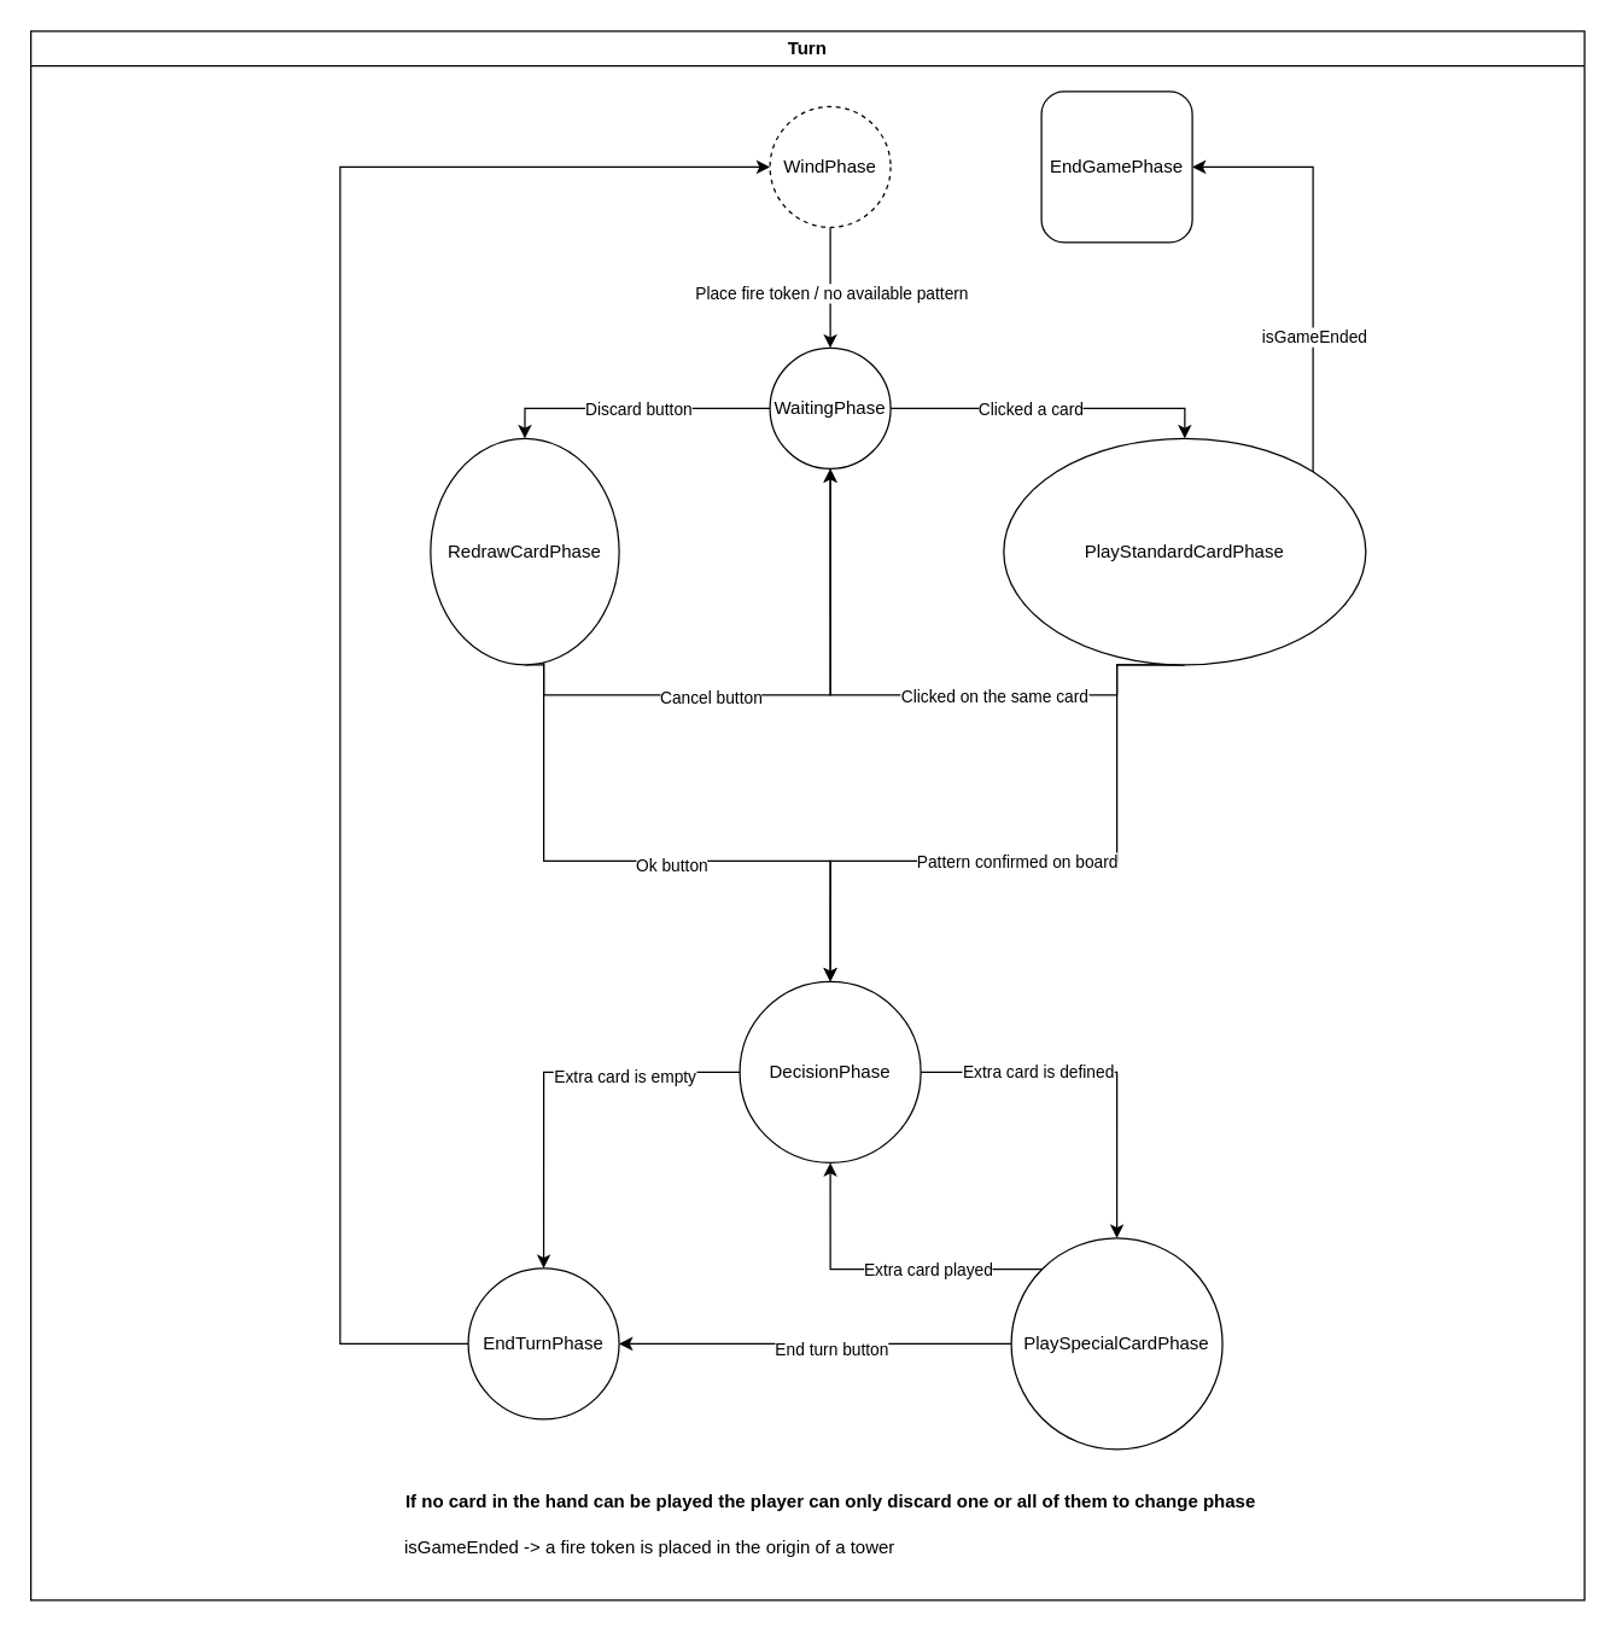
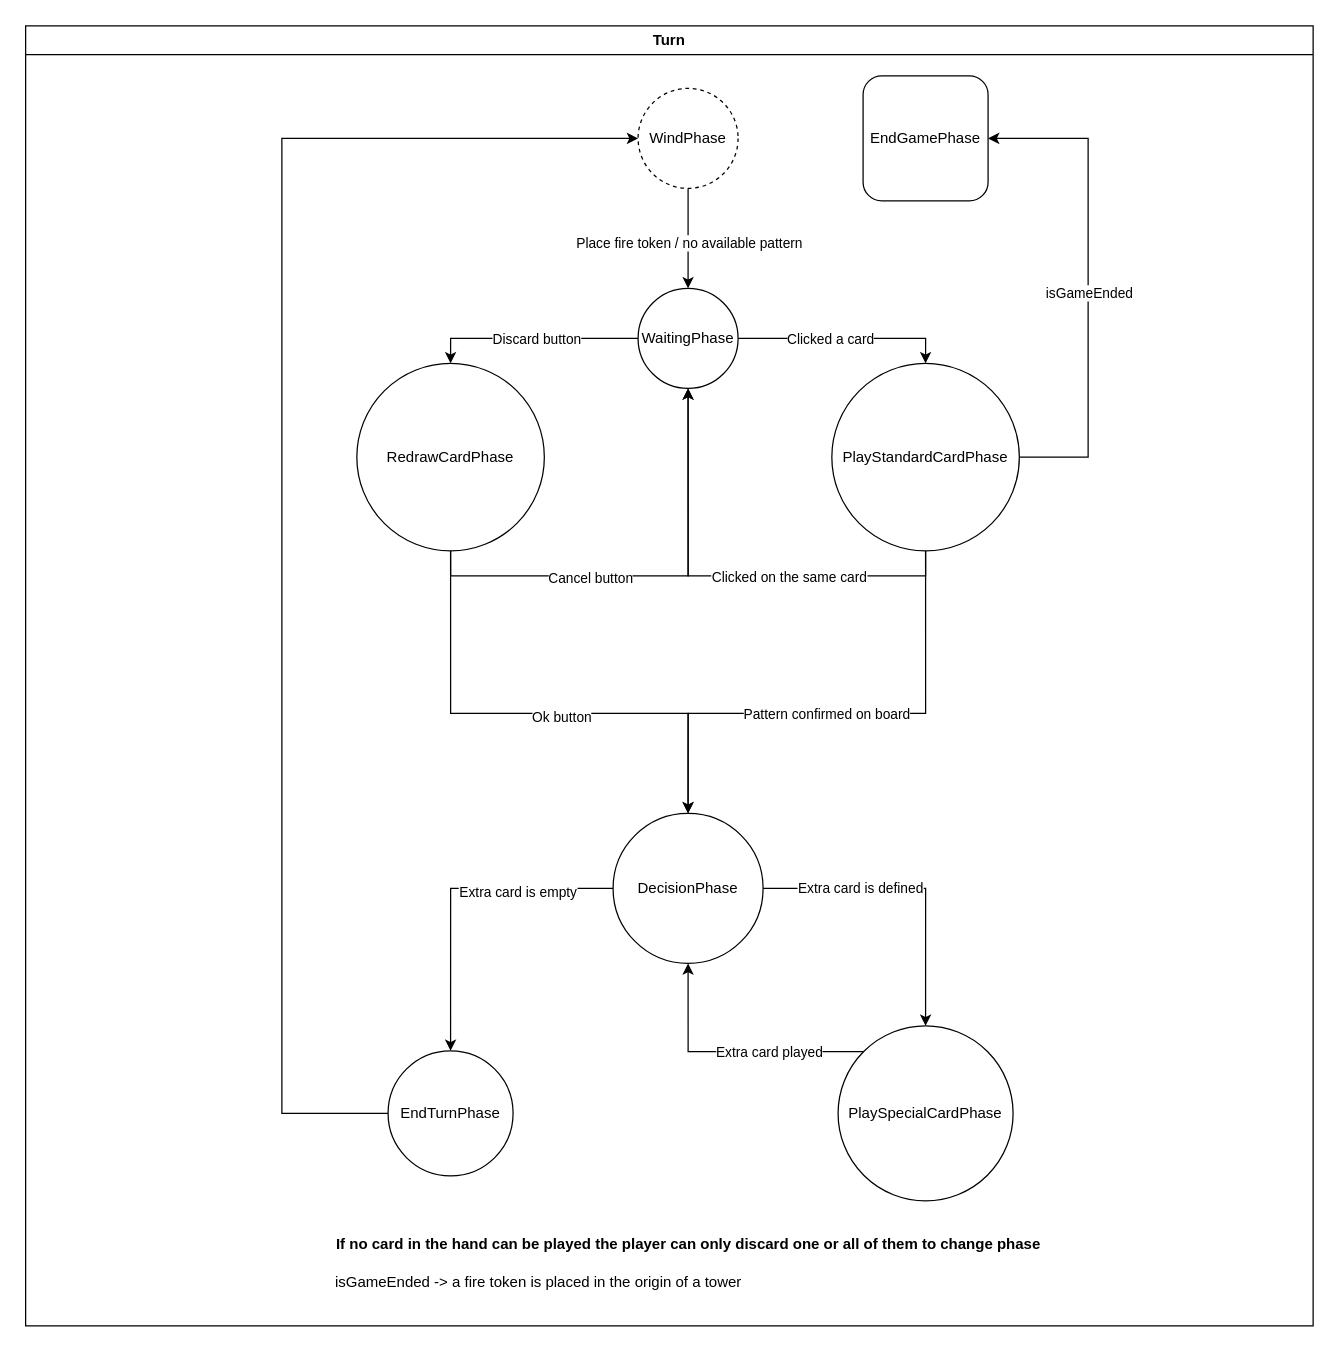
- <mxCell id="15" value="RedrawCardPhase" style="ellipse;whiteSpace=wrap;html=1;aspect=fixed;" parent="2" vertex="1"><mxGeometry x="264.97" y="270" width="125" height="150" as="geometry" /></mxCell>
+ <mxCell id="15" value="RedrawCardPhase" style="ellipse;whiteSpace=wrap;html=1;aspect=fixed;" parent="2" vertex="1"><mxGeometry x="264.97" y="270" width="150" height="150" as="geometry" /></mxCell>
- <mxCell id="22" value="PlayStandardCardPhase" style="ellipse;whiteSpace=wrap;html=1;aspect=fixed;" parent="2" vertex="1"><mxGeometry x="644.97" y="270" width="240" height="150" as="geometry" /></mxCell>
+ <mxCell id="22" value="PlayStandardCardPhase" style="ellipse;whiteSpace=wrap;html=1;aspect=fixed;" parent="2" vertex="1"><mxGeometry x="644.97" y="270" width="150" height="150" as="geometry" /></mxCell>
- <mxCell id="30" style="edgeStyle=orthogonalEdgeStyle;rounded=0;orthogonalLoop=1;jettySize=auto;html=1;exitX=0;exitY=0.5;exitDx=0;exitDy=0;entryX=0.5;entryY=0;entryDx=0;entryDy=0;" parent="2" source="34" target="25" edge="1"><mxGeometry relative="1" as="geometry" /></mxCell>
- <mxCell id="31" value="End turn button" style="edgeLabel;html=1;align=center;verticalAlign=middle;resizable=0;points=[];" parent="30" vertex="1" connectable="0"><mxGeometry x="-0.082" y="3" relative="1" as="geometry"><mxPoint as="offset" /></mxGeometry></mxCell>
